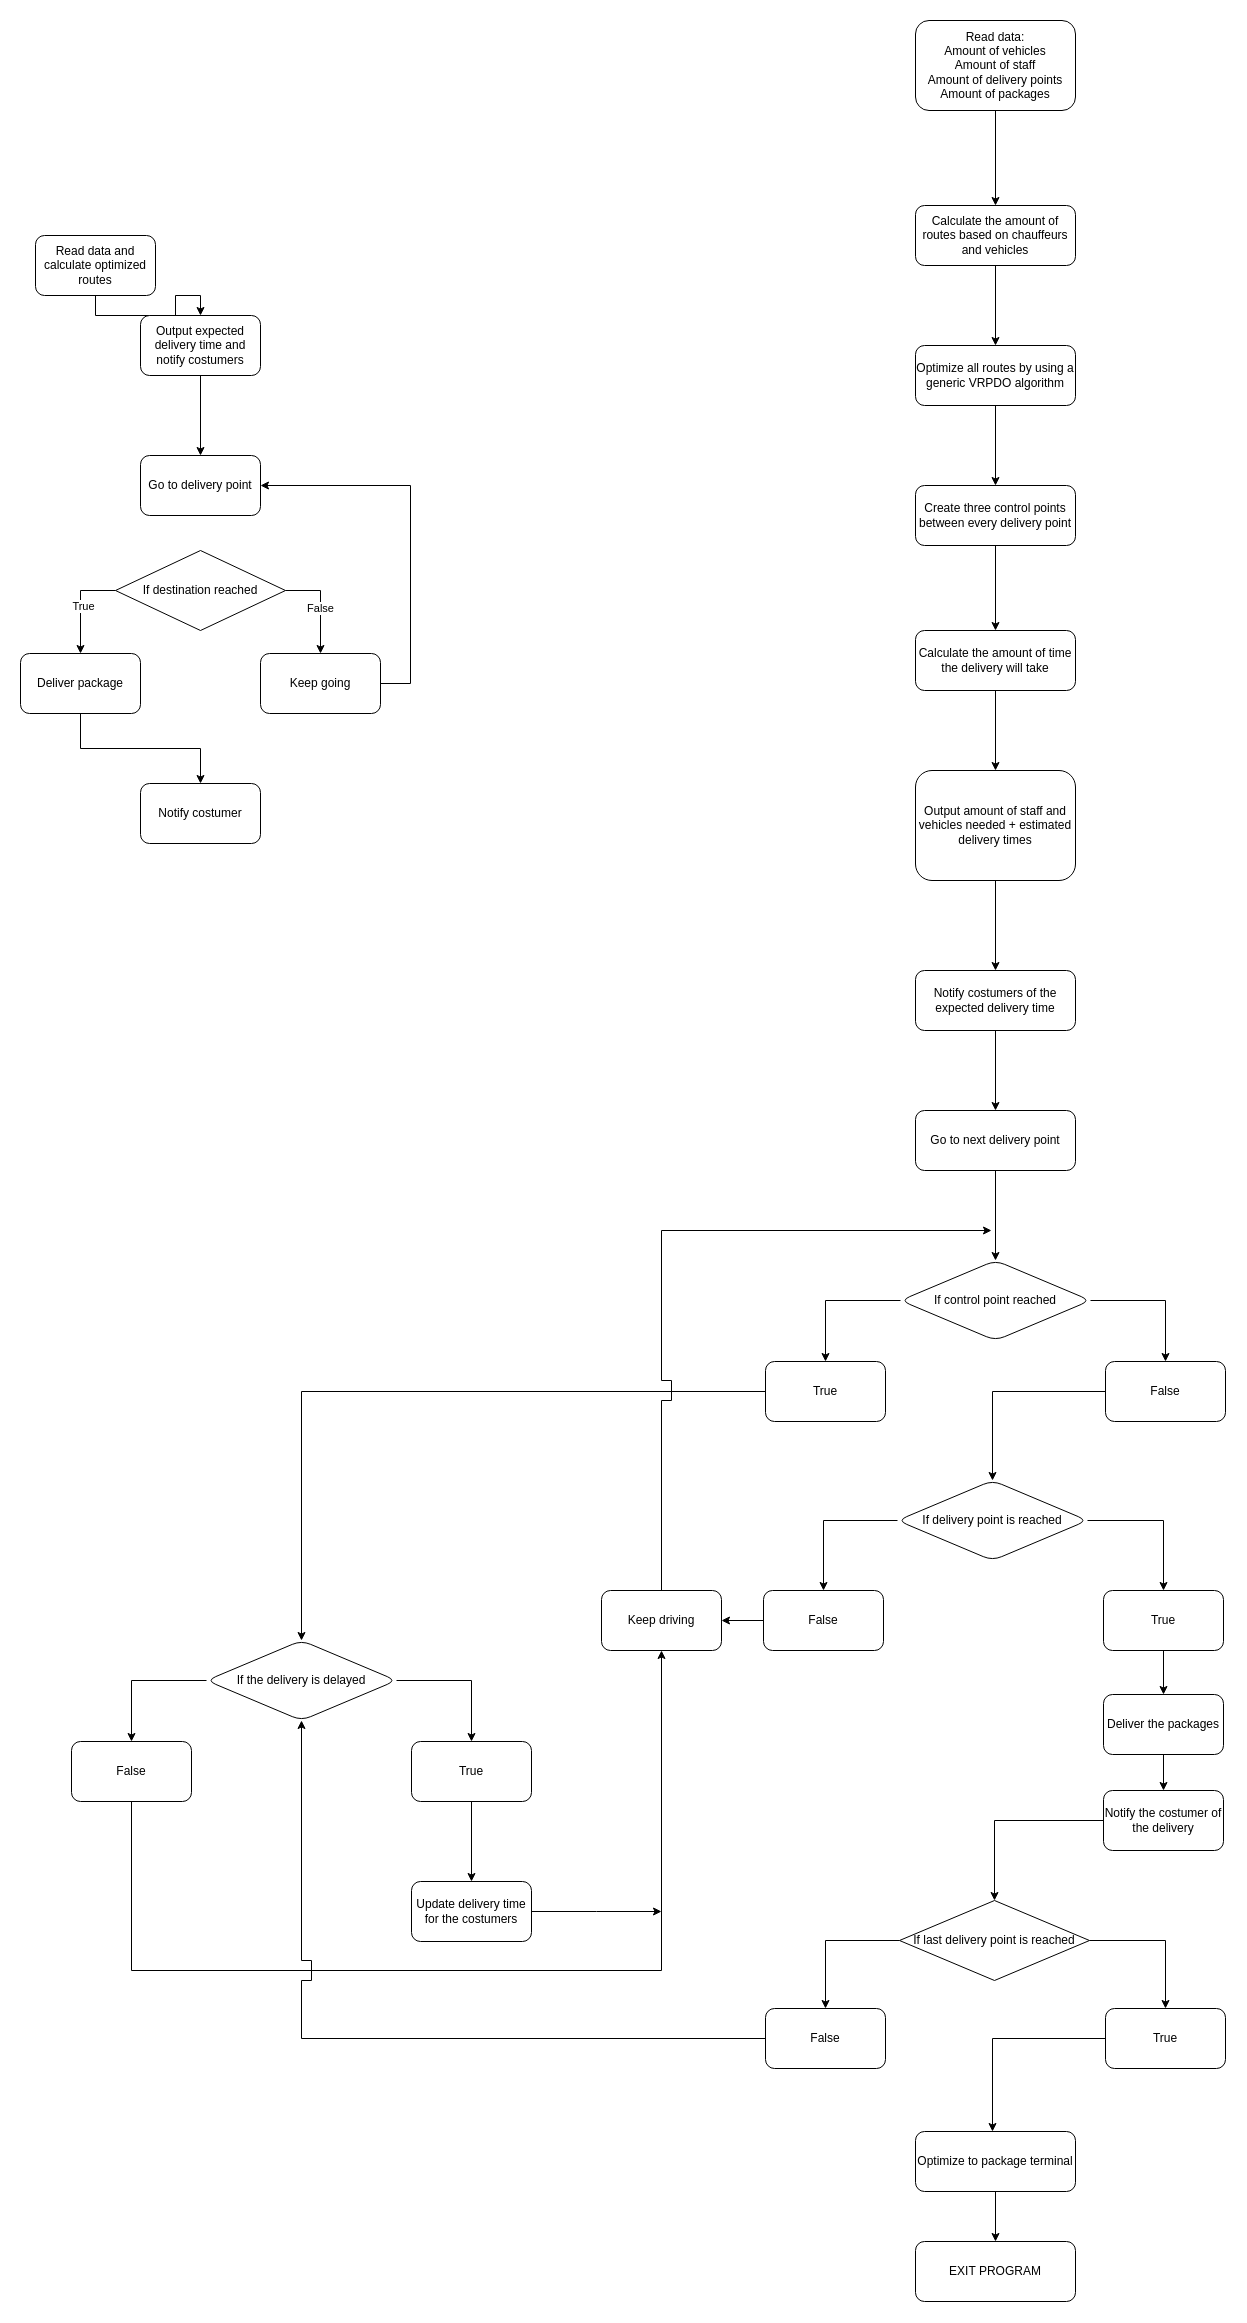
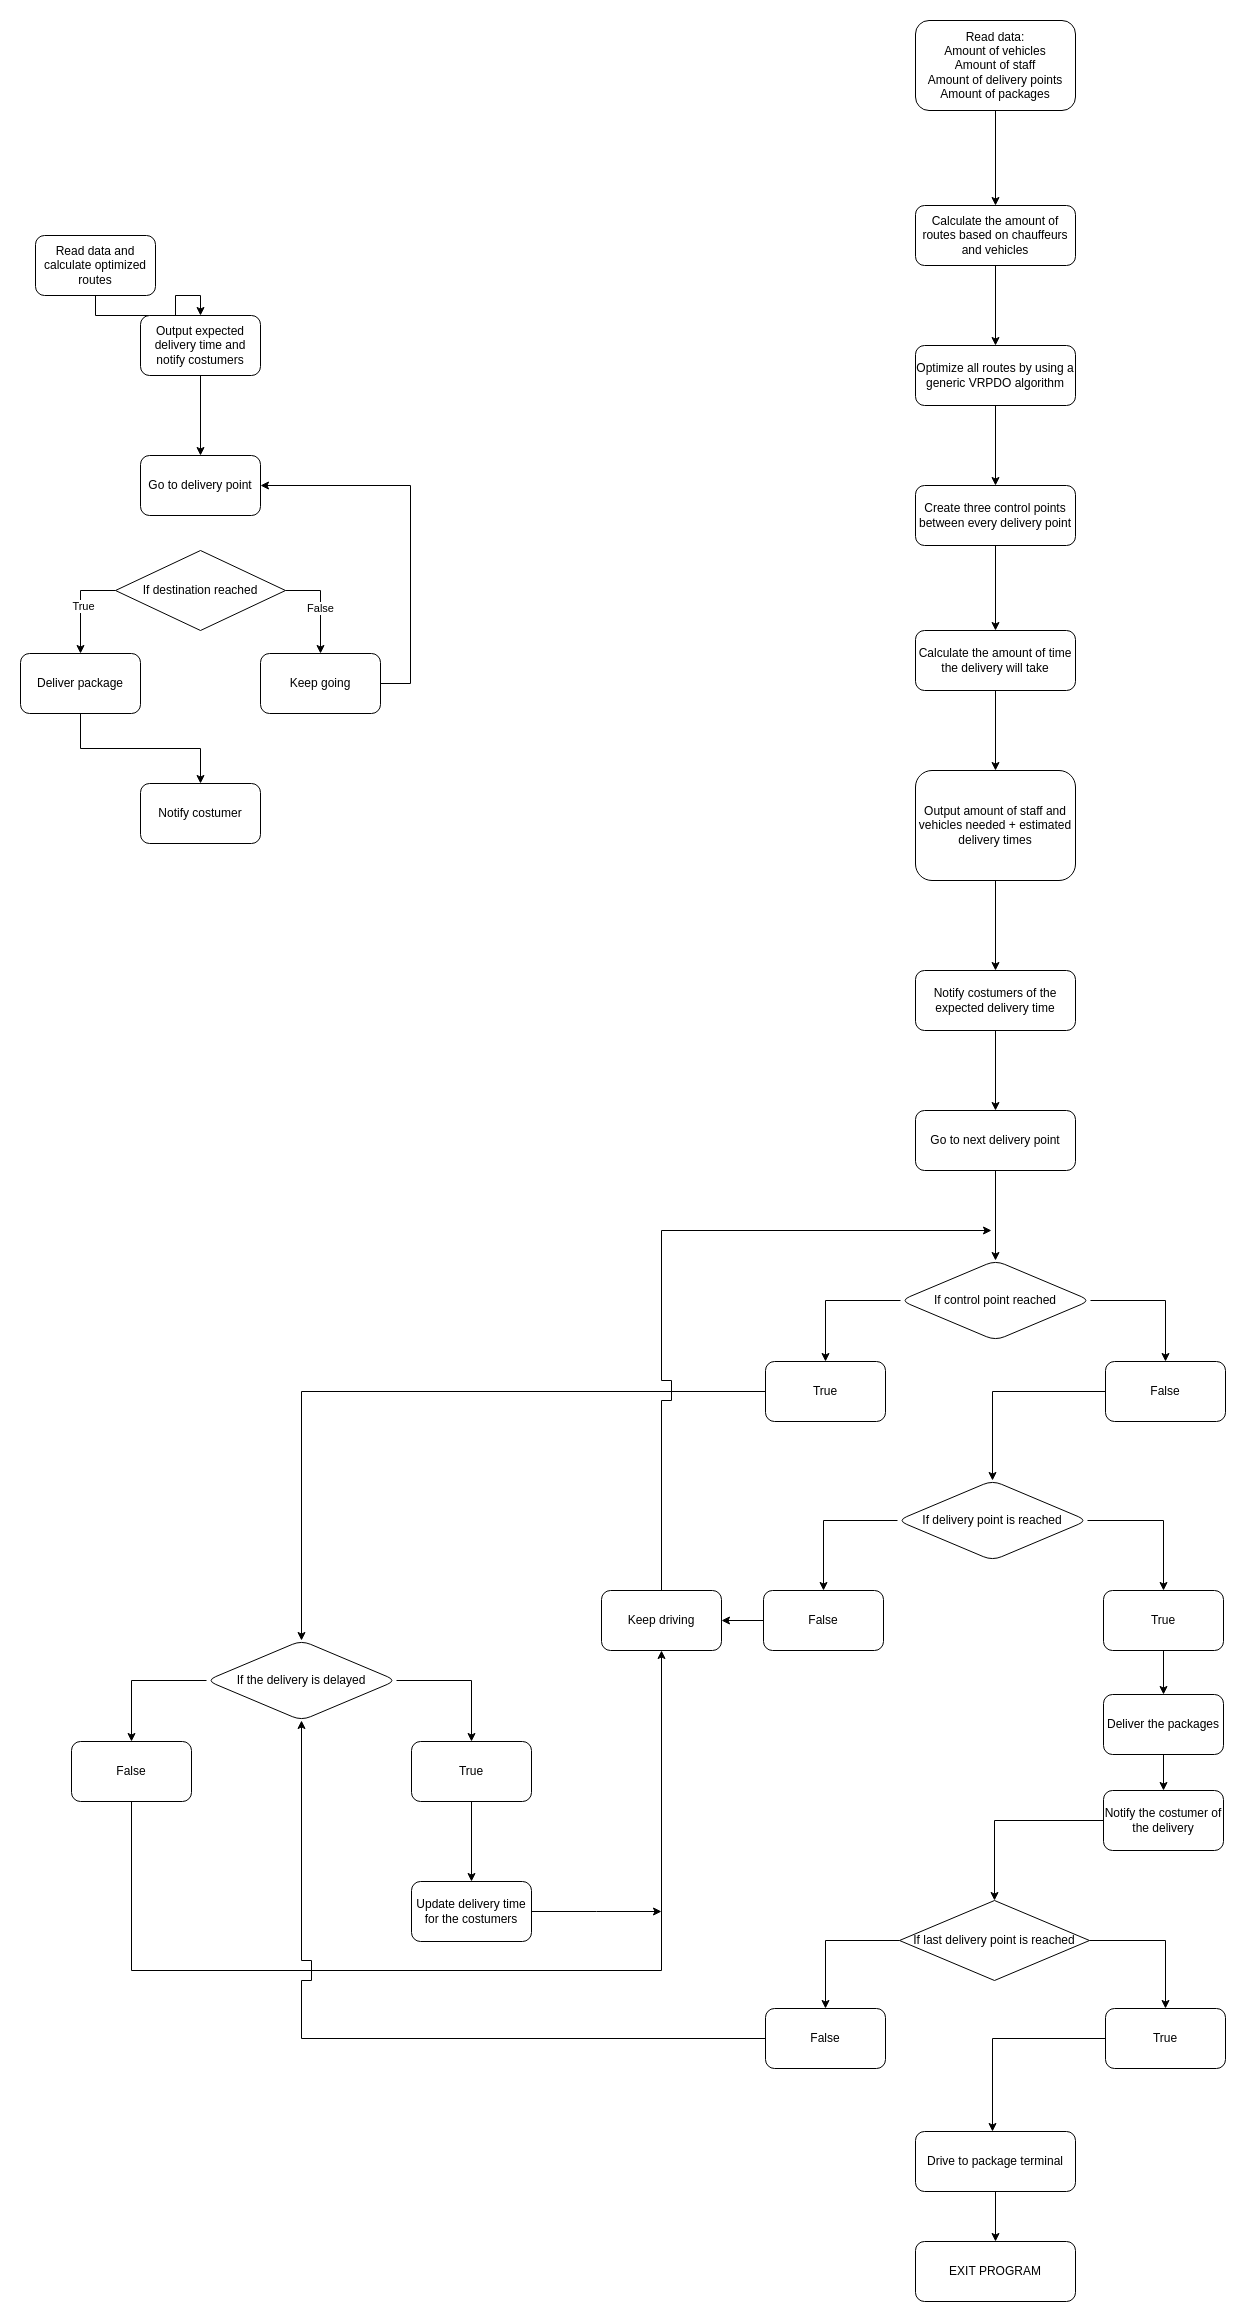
- <mxCell id="51" value="Optimize to package terminal" style="rounded=1;whiteSpace=wrap;html=1;" parent="1" vertex="1"><mxGeometry x="915" y="2131" width="160" height="60" as="geometry" /></mxCell>
+ <mxCell id="51" value="Drive to package terminal" style="rounded=1;whiteSpace=wrap;html=1;" parent="1" vertex="1"><mxGeometry x="915" y="2131" width="160" height="60" as="geometry" /></mxCell>
